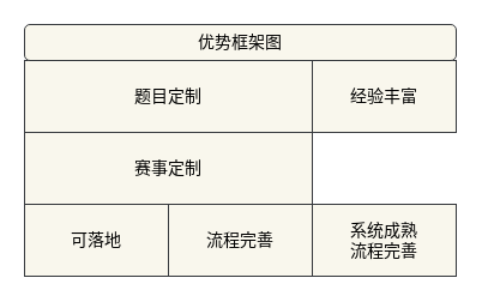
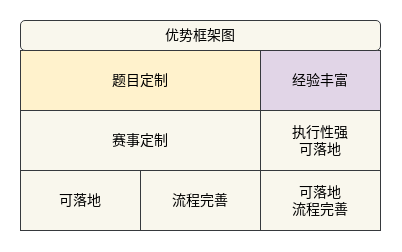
- <mxCell id="4" value="&lt;font style=&quot;vertical-align: inherit; font-size: 14px;&quot;&gt;&lt;font style=&quot;vertical-align: inherit; font-size: 14px;&quot;&gt;&lt;font style=&quot;vertical-align: inherit; font-size: 14px;&quot;&gt;&lt;font style=&quot;vertical-align: inherit; font-size: 14px;&quot;&gt;题目定制&lt;/font&gt;&lt;/font&gt;&lt;/font&gt;&lt;/font&gt;" style="rounded=0;whiteSpace=wrap;html=1;fontSize=14;fontStyle=0;fillColor=#f9f7ed;strokeColor=#36393d;" vertex="1" parent="1"><mxGeometry x="20" y="50" width="240" height="60" as="geometry" /></mxCell>
+ <mxCell id="4" value="&lt;font style=&quot;vertical-align: inherit; font-size: 14px;&quot;&gt;&lt;font style=&quot;vertical-align: inherit; font-size: 14px;&quot;&gt;&lt;font style=&quot;vertical-align: inherit; font-size: 14px;&quot;&gt;&lt;font style=&quot;vertical-align: inherit; font-size: 14px;&quot;&gt;题目定制&lt;/font&gt;&lt;/font&gt;&lt;/font&gt;&lt;/font&gt;" style="rounded=0;whiteSpace=wrap;html=1;fontSize=14;fontStyle=0;fillColor=#fff2cc;strokeColor=#36393d;" vertex="1" parent="1"><mxGeometry x="20" y="50" width="240" height="60" as="geometry" /></mxCell>
- <mxCell id="8" value="&lt;font style=&quot;vertical-align: inherit ; font-size: 14px&quot;&gt;&lt;font style=&quot;vertical-align: inherit ; font-size: 14px&quot;&gt;&lt;font style=&quot;vertical-align: inherit ; font-size: 14px&quot;&gt;&lt;font style=&quot;vertical-align: inherit ; font-size: 14px&quot;&gt;经验丰富&lt;/font&gt;&lt;/font&gt;&lt;/font&gt;&lt;/font&gt;" style="rounded=0;whiteSpace=wrap;html=1;fontSize=14;fontStyle=0;fillColor=#f9f7ed;strokeColor=#36393d;" vertex="1" parent="1"><mxGeometry x="260" y="50" width="120" height="60" as="geometry" /></mxCell>
+ <mxCell id="8" value="&lt;font style=&quot;vertical-align: inherit ; font-size: 14px&quot;&gt;&lt;font style=&quot;vertical-align: inherit ; font-size: 14px&quot;&gt;&lt;font style=&quot;vertical-align: inherit ; font-size: 14px&quot;&gt;&lt;font style=&quot;vertical-align: inherit ; font-size: 14px&quot;&gt;经验丰富&lt;/font&gt;&lt;/font&gt;&lt;/font&gt;&lt;/font&gt;" style="rounded=0;whiteSpace=wrap;html=1;fontSize=14;fontStyle=0;fillColor=#e1d5e7;strokeColor=#36393d;" vertex="1" parent="1"><mxGeometry x="260" y="50" width="120" height="60" as="geometry" /></mxCell>
+ <mxCell id="2" value="&lt;font style=&quot;vertical-align: inherit ; font-size: 14px&quot;&gt;&lt;font style=&quot;vertical-align: inherit ; font-size: 14px&quot;&gt;&lt;font style=&quot;vertical-align: inherit ; font-size: 14px&quot;&gt;&lt;font style=&quot;vertical-align: inherit ; font-size: 14px&quot;&gt;执行性强&lt;br&gt;可落地&lt;br&gt;&lt;/font&gt;&lt;/font&gt;&lt;/font&gt;&lt;/font&gt;" style="rounded=0;whiteSpace=wrap;html=1;fontSize=14;fontStyle=0;fillColor=#f9f7ed;strokeColor=#36393d;" vertex="1" parent="1"><mxGeometry x="260" y="110" width="120" height="60" as="geometry" /></mxCell>
- <mxCell id="5" value="&lt;font style=&quot;vertical-align: inherit ; font-size: 14px&quot;&gt;&lt;font style=&quot;vertical-align: inherit ; font-size: 14px&quot;&gt;&lt;font style=&quot;vertical-align: inherit ; font-size: 14px&quot;&gt;&lt;font style=&quot;vertical-align: inherit ; font-size: 14px&quot;&gt;&lt;font style=&quot;vertical-align: inherit&quot;&gt;&lt;font style=&quot;vertical-align: inherit&quot;&gt;系统成熟&lt;br&gt;流程完善&lt;/font&gt;&lt;/font&gt;&lt;/font&gt;&lt;/font&gt;&lt;/font&gt;&lt;/font&gt;" style="rounded=0;whiteSpace=wrap;html=1;fontSize=14;fontStyle=0;fillColor=#f9f7ed;strokeColor=#36393d;" vertex="1" parent="1"><mxGeometry x="260" y="170" width="120" height="60" as="geometry" /></mxCell>
+ <mxCell id="5" value="&lt;font style=&quot;vertical-align: inherit ; font-size: 14px&quot;&gt;&lt;font style=&quot;vertical-align: inherit ; font-size: 14px&quot;&gt;&lt;font style=&quot;vertical-align: inherit ; font-size: 14px&quot;&gt;&lt;font style=&quot;vertical-align: inherit ; font-size: 14px&quot;&gt;&lt;font style=&quot;vertical-align: inherit&quot;&gt;&lt;font style=&quot;vertical-align: inherit&quot;&gt;可落地&lt;br&gt;流程完善&lt;/font&gt;&lt;/font&gt;&lt;/font&gt;&lt;/font&gt;&lt;/font&gt;&lt;/font&gt;" style="rounded=0;whiteSpace=wrap;html=1;fontSize=14;fontStyle=0;fillColor=#f9f7ed;strokeColor=#36393d;" vertex="1" parent="1"><mxGeometry x="260" y="170" width="120" height="60" as="geometry" /></mxCell>
